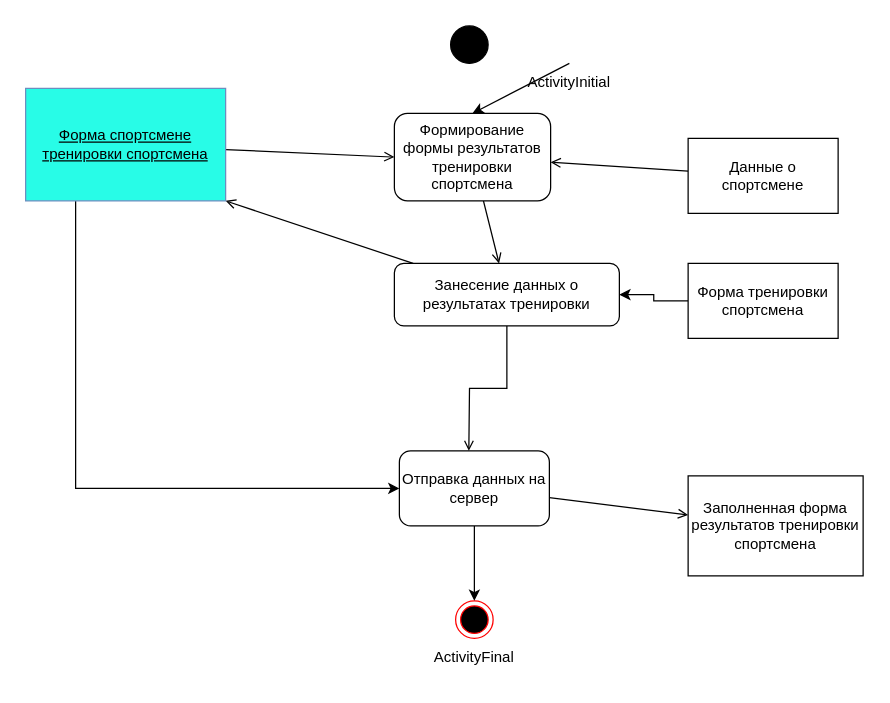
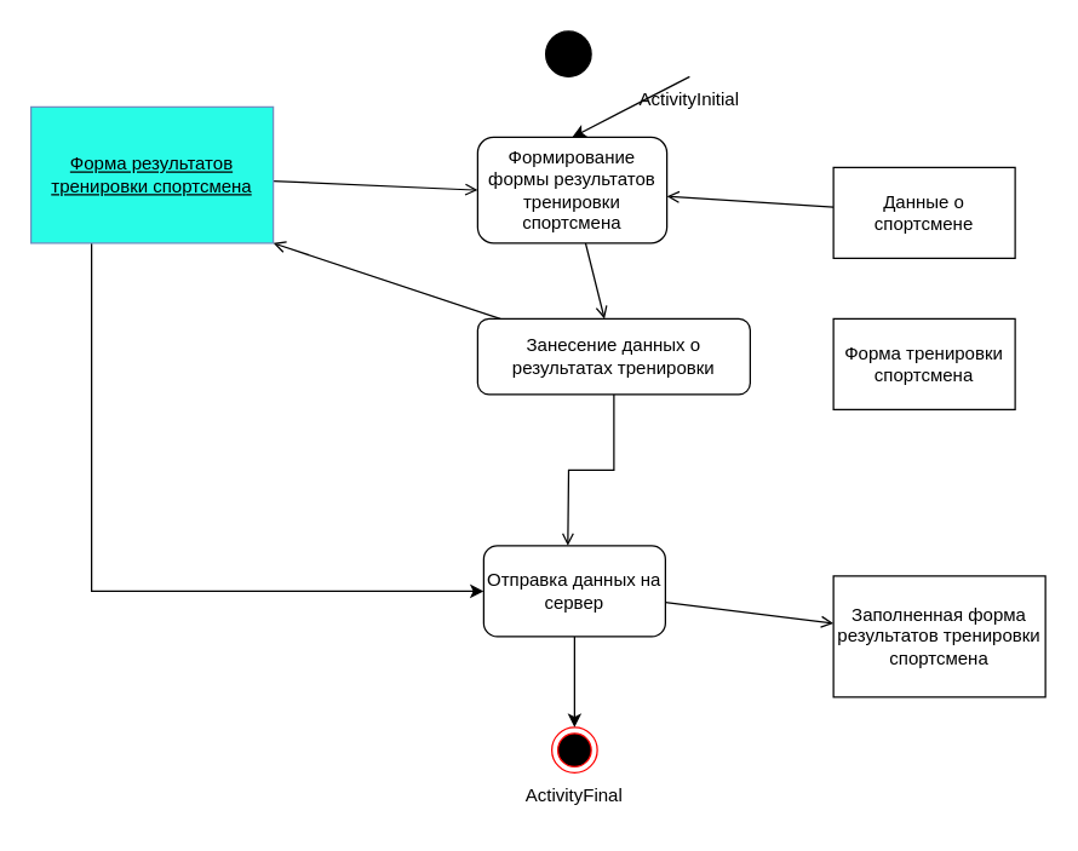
- <mxCell id="22" value="&lt;u&gt;Форма спортсмене тренировки спортсмена&lt;/u&gt;" style="rounded=0;whiteSpace=wrap;html=1;fillColor=#28FCE7;strokeColor=#6c8ebf;" vertex="1" parent="1"><mxGeometry x="20" y="70" width="160" height="90" as="geometry" /></mxCell>
+ <mxCell id="22" value="&lt;u&gt;Форма результатов тренировки спортсмена&lt;/u&gt;" style="rounded=0;whiteSpace=wrap;html=1;fillColor=#28FCE7;strokeColor=#6c8ebf;" vertex="1" parent="1"><mxGeometry x="20" y="70" width="160" height="90" as="geometry" /></mxCell>
- <mxCell id="13" style="edgeStyle=orthogonalEdgeStyle;rounded=0;orthogonalLoop=1;jettySize=auto;html=1;" edge="1" parent="1" source="14" target="7"><mxGeometry relative="1" as="geometry" /></mxCell>
